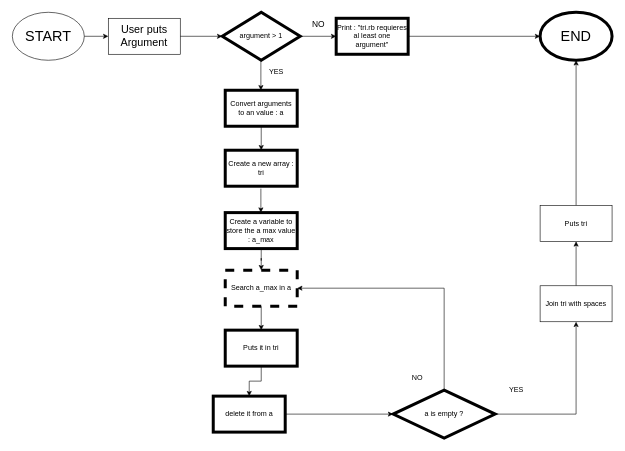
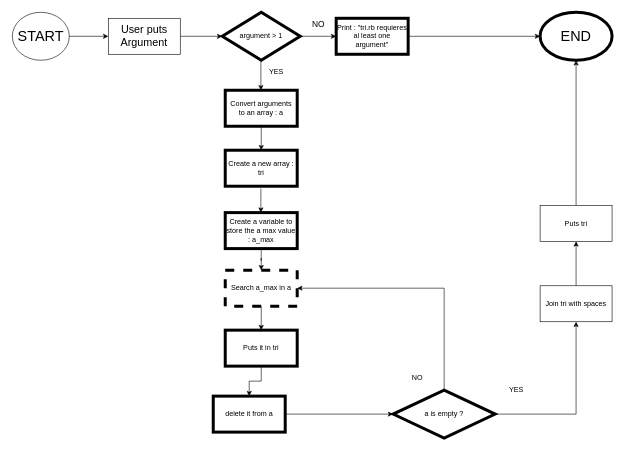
- <mxCell id="2" value="&lt;font style=&quot;font-size: 24px&quot;&gt;START&lt;/font&gt;" style="ellipse;whiteSpace=wrap;html=1;" vertex="1" parent="1"><mxGeometry x="20" y="20" width="120" height="80" as="geometry" /></mxCell>
+ <mxCell id="2" value="&lt;font style=&quot;font-size: 24px&quot;&gt;START&lt;/font&gt;" style="ellipse;whiteSpace=wrap;html=1;" vertex="1" parent="1"><mxGeometry x="20" y="20" width="95" height="80" as="geometry" /></mxCell>
- <mxCell id="14" value="Convert arguments&lt;br&gt;to an value : a" style="rounded=0;whiteSpace=wrap;html=1;strokeWidth=5;" vertex="1" parent="1"><mxGeometry x="375" y="150" width="120" height="60" as="geometry" /></mxCell>
+ <mxCell id="14" value="Convert arguments&lt;br&gt;to an array : a" style="rounded=0;whiteSpace=wrap;html=1;strokeWidth=5;" vertex="1" parent="1"><mxGeometry x="375" y="150" width="120" height="60" as="geometry" /></mxCell>
